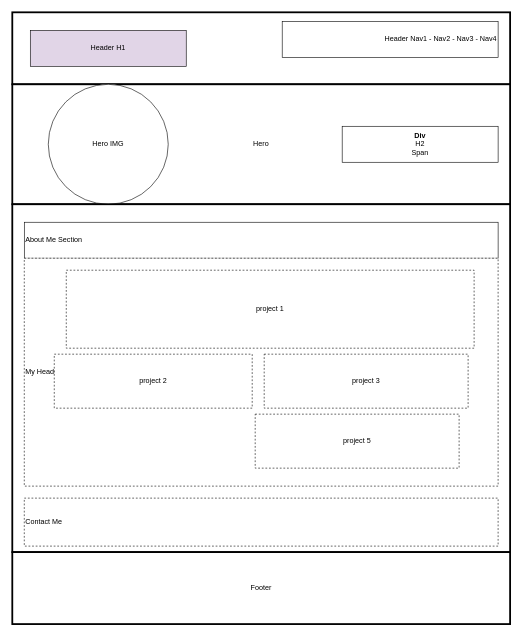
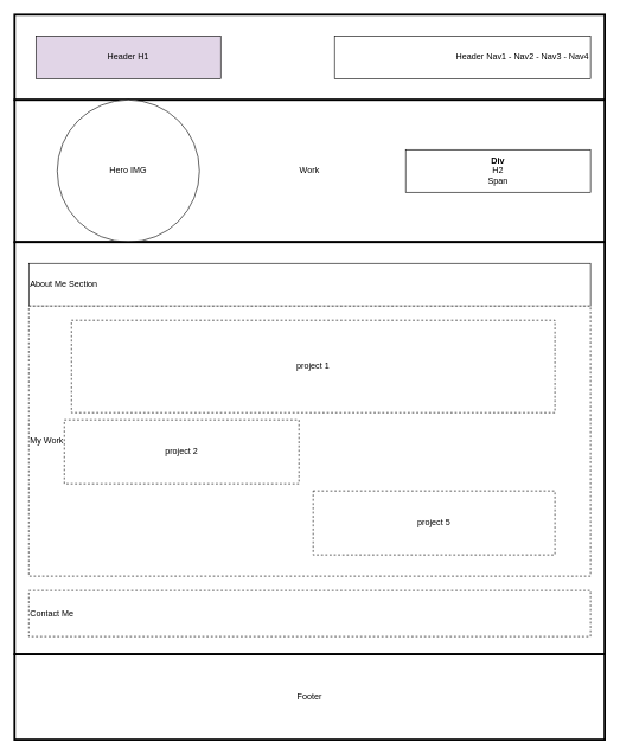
- <mxCell id="4" value="Header Nav1 - Nav2 - Nav3 - Nav4" style="rounded=0;whiteSpace=wrap;html=1;align=right;" vertex="1" parent="1"><mxGeometry x="470" y="35" width="360" height="60" as="geometry" /></mxCell>
+ <mxCell id="4" value="Header Nav1 - Nav2 - Nav3 - Nav4" style="rounded=0;whiteSpace=wrap;html=1;align=right;" vertex="1" parent="1"><mxGeometry x="470" y="50" width="360" height="60" as="geometry" /></mxCell>
- <mxCell id="5" value="Hero" style="rounded=0;whiteSpace=wrap;html=1;strokeWidth=3;" vertex="1" parent="1"><mxGeometry x="20" y="140" width="830" height="200" as="geometry" /></mxCell>
+ <mxCell id="5" value="Work" style="rounded=0;whiteSpace=wrap;html=1;strokeWidth=3;" vertex="1" parent="1"><mxGeometry x="20" y="140" width="830" height="200" as="geometry" /></mxCell>
- <mxCell id="12" value="project 1" style="rounded=0;whiteSpace=wrap;html=1;align=center;dashed=1;" vertex="1" parent="1"><mxGeometry x="110" y="450" width="680" height="130" as="geometry" /></mxCell>
+ <mxCell id="12" value="project 1" style="rounded=0;whiteSpace=wrap;html=1;align=center;dashed=1;" vertex="1" parent="1"><mxGeometry x="100" y="450" width="680" height="130" as="geometry" /></mxCell>
- <mxCell id="11" value="My Header" style="rounded=0;whiteSpace=wrap;html=1;align=left;dashed=1;" vertex="1" parent="1"><mxGeometry x="40" y="430" width="790" height="380" as="geometry" /></mxCell>
+ <mxCell id="11" value="My Work" style="rounded=0;whiteSpace=wrap;html=1;align=left;dashed=1;" vertex="1" parent="1"><mxGeometry x="40" y="430" width="790" height="380" as="geometry" /></mxCell>
- <mxCell id="14" value="project 3" style="rounded=0;whiteSpace=wrap;html=1;align=center;dashed=1;" vertex="1" parent="1"><mxGeometry x="440" y="590" width="340" height="90" as="geometry" /></mxCell>
- <mxCell id="15" value="project 5" style="rounded=0;whiteSpace=wrap;html=1;align=center;dashed=1;" vertex="1" parent="1"><mxGeometry x="425" y="690" width="340" height="90" as="geometry" /></mxCell>
+ <mxCell id="15" value="project 5" style="rounded=0;whiteSpace=wrap;html=1;align=center;dashed=1;" vertex="1" parent="1"><mxGeometry x="440" y="690" width="340" height="90" as="geometry" /></mxCell>
- <mxCell id="16" value="Contact Me" style="rounded=0;whiteSpace=wrap;html=1;align=left;dashed=1;" vertex="1" parent="1"><mxGeometry x="40" y="830" width="790" height="80" as="geometry" /></mxCell>
+ <mxCell id="16" value="Contact Me" style="rounded=0;whiteSpace=wrap;html=1;align=left;dashed=1;" vertex="1" parent="1"><mxGeometry x="40" y="830" width="790" height="65" as="geometry" /></mxCell>
